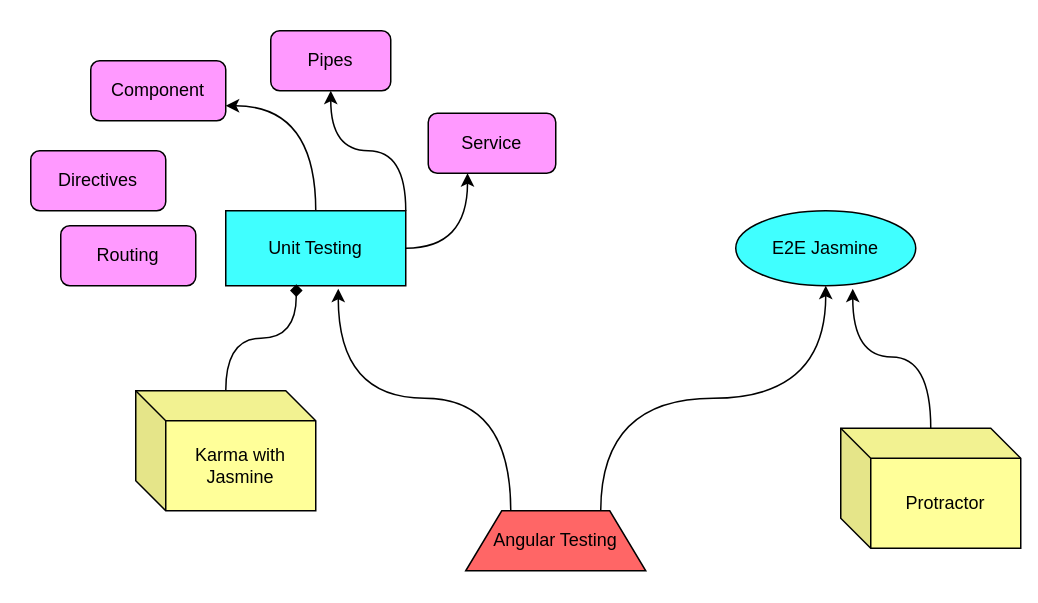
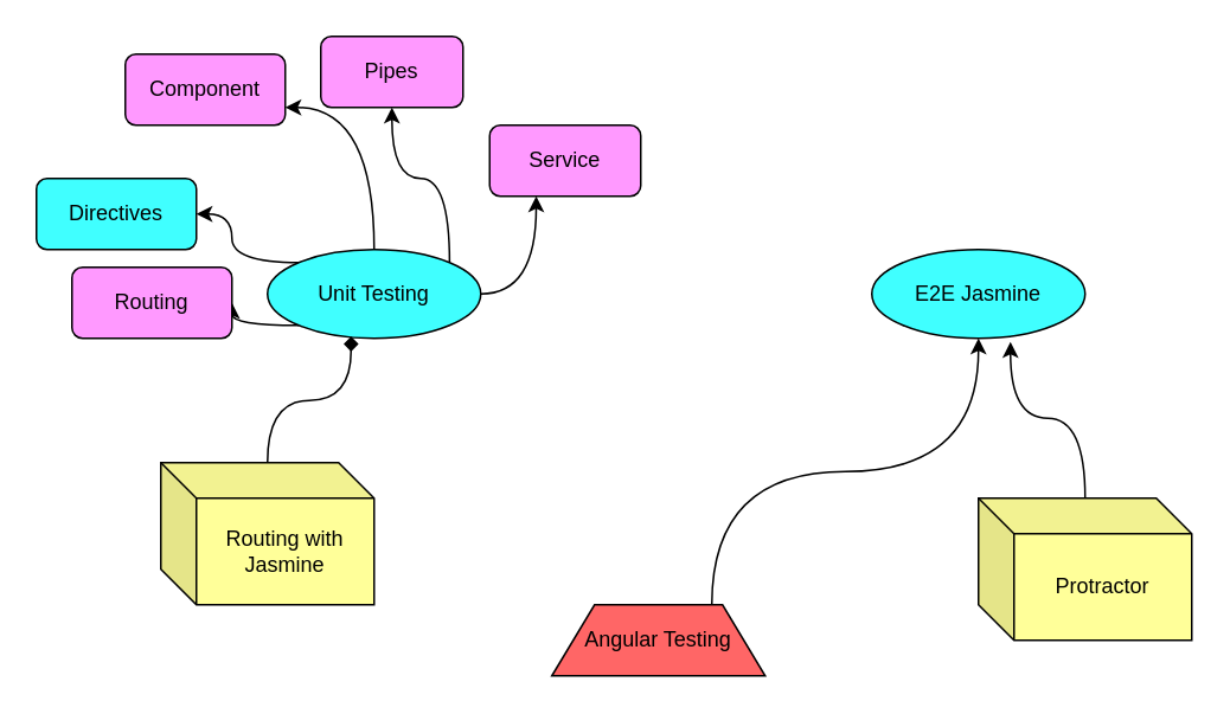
- <mxCell id="16" value="Component" style="rounded=1;whiteSpace=wrap;html=1;fillColor=#FF99FF;" vertex="1" parent="1"><mxGeometry x="60" y="40" width="90" height="40" as="geometry" /></mxCell>
+ <mxCell id="16" value="Component" style="rounded=1;whiteSpace=wrap;html=1;fillColor=#FF99FF;" vertex="1" parent="1"><mxGeometry x="70" y="30" width="90" height="40" as="geometry" /></mxCell>
- <mxCell id="18" value="Service" style="rounded=1;whiteSpace=wrap;html=1;fillColor=#FF99FF;" vertex="1" parent="1"><mxGeometry x="285" y="75" width="85" height="40" as="geometry" /></mxCell>
+ <mxCell id="18" value="Service" style="rounded=1;whiteSpace=wrap;html=1;fillColor=#FF99FF;" vertex="1" parent="1"><mxGeometry x="275" y="70" width="85" height="40" as="geometry" /></mxCell>
- <mxCell id="19" value="Directives" style="rounded=1;whiteSpace=wrap;html=1;fillColor=#FF99FF;" vertex="1" parent="1"><mxGeometry x="20" y="100" width="90" height="40" as="geometry" /></mxCell>
+ <mxCell id="19" value="Directives" style="rounded=1;whiteSpace=wrap;html=1;fillColor=#40ffff;" vertex="1" parent="1"><mxGeometry x="20" y="100" width="90" height="40" as="geometry" /></mxCell>
+ <mxCell id="5" style="edgeStyle=orthogonalEdgeStyle;curved=1;rounded=0;orthogonalLoop=1;jettySize=auto;html=1;exitX=0;exitY=0;exitDx=0;exitDy=0;entryX=1;entryY=0.5;entryDx=0;entryDy=0;" edge="1" parent="1" source="7" target="19"><mxGeometry relative="1" as="geometry" /></mxCell>
- <mxCell id="7" value="Unit Testing" style="whiteSpace=wrap;html=1;fillColor=#40FFFF;rounded=0;" vertex="1" parent="1"><mxGeometry x="150" y="140" width="120" height="50" as="geometry" /></mxCell>
+ <mxCell id="7" value="Unit Testing" style="ellipse;whiteSpace=wrap;html=1;fillColor=#40FFFF;" vertex="1" parent="1"><mxGeometry x="150" y="140" width="120" height="50" as="geometry" /></mxCell>
+ <mxCell id="6" style="edgeStyle=orthogonalEdgeStyle;curved=1;rounded=0;orthogonalLoop=1;jettySize=auto;html=1;exitX=0;exitY=1;exitDx=0;exitDy=0;entryX=1;entryY=0.5;entryDx=0;entryDy=0;" edge="1" parent="1" source="7" target="17"><mxGeometry relative="1" as="geometry" /></mxCell>
- <mxCell id="8" style="edgeStyle=orthogonalEdgeStyle;curved=1;rounded=0;orthogonalLoop=1;jettySize=auto;html=1;exitX=0.25;exitY=0;exitDx=0;exitDy=0;entryX=0.625;entryY=1.04;entryDx=0;entryDy=0;entryPerimeter=0;" edge="1" parent="1" source="10" target="7"><mxGeometry relative="1" as="geometry" /></mxCell>
- <mxCell id="13" value="Karma with Jasmine" style="shape=cube;whiteSpace=wrap;html=1;boundedLbl=1;backgroundOutline=1;darkOpacity=0.05;darkOpacity2=0.1;fillColor=#FFFF99;" vertex="1" parent="1"><mxGeometry x="90" y="260" width="120" height="80" as="geometry" /></mxCell>
+ <mxCell id="13" value="Routing with Jasmine" style="shape=cube;whiteSpace=wrap;html=1;boundedLbl=1;backgroundOutline=1;darkOpacity=0.05;darkOpacity2=0.1;fillColor=#FFFF99;" vertex="1" parent="1"><mxGeometry x="90" y="260" width="120" height="80" as="geometry" /></mxCell>
- <mxCell id="15" value="Protractor" style="shape=cube;whiteSpace=wrap;html=1;boundedLbl=1;backgroundOutline=1;darkOpacity=0.05;darkOpacity2=0.1;fillColor=#FFFF99;" vertex="1" parent="1"><mxGeometry x="560" y="285" width="120" height="80" as="geometry" /></mxCell>
+ <mxCell id="15" value="Protractor" style="shape=cube;whiteSpace=wrap;html=1;boundedLbl=1;backgroundOutline=1;darkOpacity=0.05;darkOpacity2=0.1;fillColor=#FFFF99;" vertex="1" parent="1"><mxGeometry x="550" y="280" width="120" height="80" as="geometry" /></mxCell>
